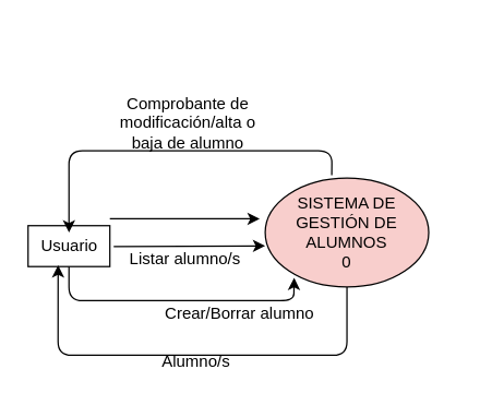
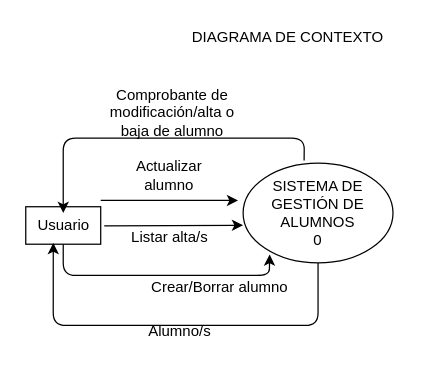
+ <mxCell id="15" value="DIAGRAMA DE CONTEXTO" style="text;html=1;strokeColor=none;fillColor=none;align=center;verticalAlign=middle;whiteSpace=wrap;rounded=0;" vertex="1" parent="1"><mxGeometry x="130" y="20" width="200" height="20" as="geometry" /></mxCell>
+ <mxCell id="8" value="Actualizar alumno" style="text;html=1;strokeColor=none;fillColor=none;align=center;verticalAlign=middle;whiteSpace=wrap;rounded=0;" vertex="1" parent="1"><mxGeometry x="115" y="130" width="40" height="20" as="geometry" /></mxCell>
- <mxCell id="3" value="SISTEMA DE GESTIÓN DE ALUMNOS&lt;br&gt;0" style="ellipse;whiteSpace=wrap;html=1;fillColor=#f8cecc;" vertex="1" parent="1"><mxGeometry x="194" y="130" width="120" height="80" as="geometry" /></mxCell>
+ <mxCell id="3" value="SISTEMA DE GESTIÓN DE ALUMNOS&lt;br&gt;0" style="ellipse;whiteSpace=wrap;html=1;" vertex="1" parent="1"><mxGeometry x="194" y="130" width="120" height="80" as="geometry" /></mxCell>
- <mxCell id="6" value="Listar alumno/s" style="text;html=1;align=center;verticalAlign=middle;resizable=0;points=[];autosize=1;" vertex="1" parent="1"><mxGeometry x="85" y="180" width="100" height="20" as="geometry" /></mxCell>
+ <mxCell id="6" value="Listar alta/s" style="text;html=1;align=center;verticalAlign=middle;resizable=0;points=[];autosize=1;" vertex="1" parent="1"><mxGeometry x="85" y="180" width="100" height="20" as="geometry" /></mxCell>
